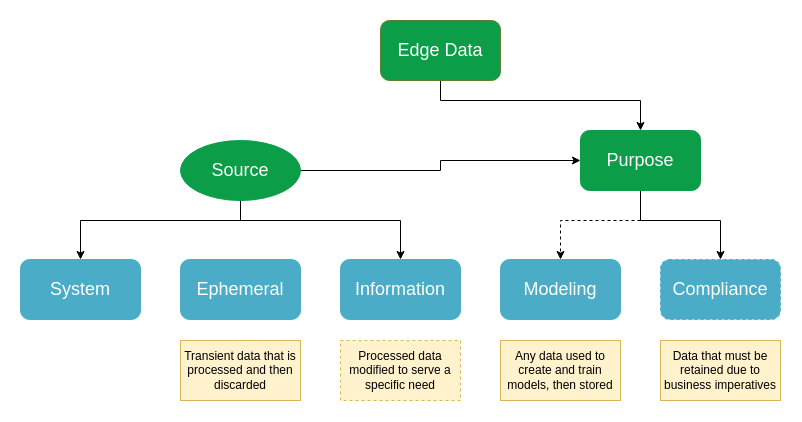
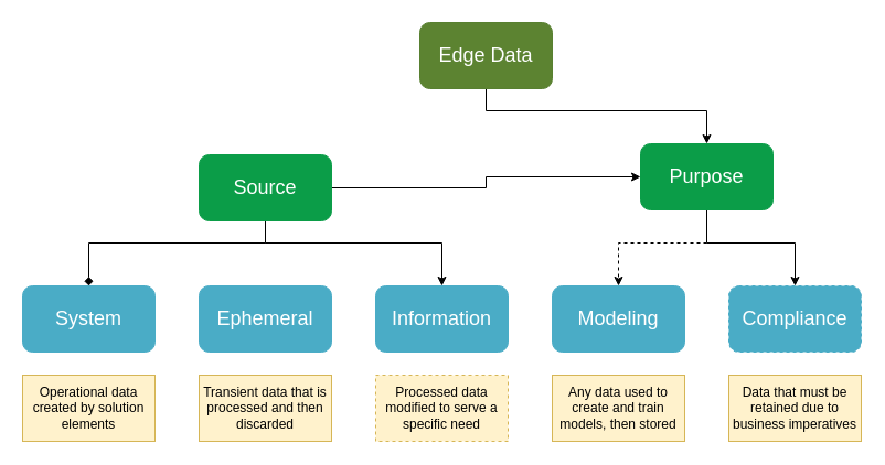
- <mxCell id="3" value="&lt;font style=&quot;font-size: 18px;&quot;&gt;Edge Data&lt;/font&gt;" style="rounded=1;whiteSpace=wrap;html=1;fillColor=#0b9d48;strokeColor=#588031;fontColor=#FFFFFF;" parent="1" vertex="1"><mxGeometry x="380" y="20" width="120" height="60" as="geometry" /></mxCell>
+ <mxCell id="3" value="&lt;font style=&quot;font-size: 18px;&quot;&gt;Edge Data&lt;/font&gt;" style="rounded=1;whiteSpace=wrap;html=1;fillColor=#5C8331;strokeColor=#588031;fontColor=#FFFFFF;" parent="1" vertex="1"><mxGeometry x="380" y="20" width="120" height="60" as="geometry" /></mxCell>
- <mxCell id="10" value="&lt;font style=&quot;font-size: 18px;&quot;&gt;Source&lt;/font&gt;" style="ellipse;whiteSpace=wrap;html=1;fillColor=#0B9D48;strokeColor=#0B9D48;fontColor=#FFFFFF;" parent="1" vertex="1"><mxGeometry x="180" y="140" width="120" height="60" as="geometry" /></mxCell>
+ <mxCell id="10" value="&lt;font style=&quot;font-size: 18px;&quot;&gt;Source&lt;/font&gt;" style="rounded=1;whiteSpace=wrap;html=1;fillColor=#0B9D48;strokeColor=#0B9D48;fontColor=#FFFFFF;" parent="1" vertex="1"><mxGeometry x="180" y="140" width="120" height="60" as="geometry" /></mxCell>
- <mxCell id="7" style="edgeStyle=orthogonalEdgeStyle;rounded=0;orthogonalLoop=1;jettySize=auto;html=1;" parent="1" source="10" target="12" edge="1"><mxGeometry relative="1" as="geometry"><Array as="points"><mxPoint x="240" y="220" /><mxPoint x="80" y="220" /></Array></mxGeometry></mxCell>
+ <mxCell id="7" style="edgeStyle=orthogonalEdgeStyle;rounded=0;orthogonalLoop=1;jettySize=auto;html=1;endArrow=diamond;" parent="1" source="10" target="12" edge="1"><mxGeometry relative="1" as="geometry"><Array as="points"><mxPoint x="240" y="220" /><mxPoint x="80" y="220" /></Array></mxGeometry></mxCell>
+ <mxCell id="16" value="Operational data created by solution elements" style="rounded=0;whiteSpace=wrap;html=1;fillColor=#fff2cc;strokeColor=#d6b656;" parent="1" vertex="1"><mxGeometry x="20" y="340" width="120" height="60" as="geometry" /></mxCell>
